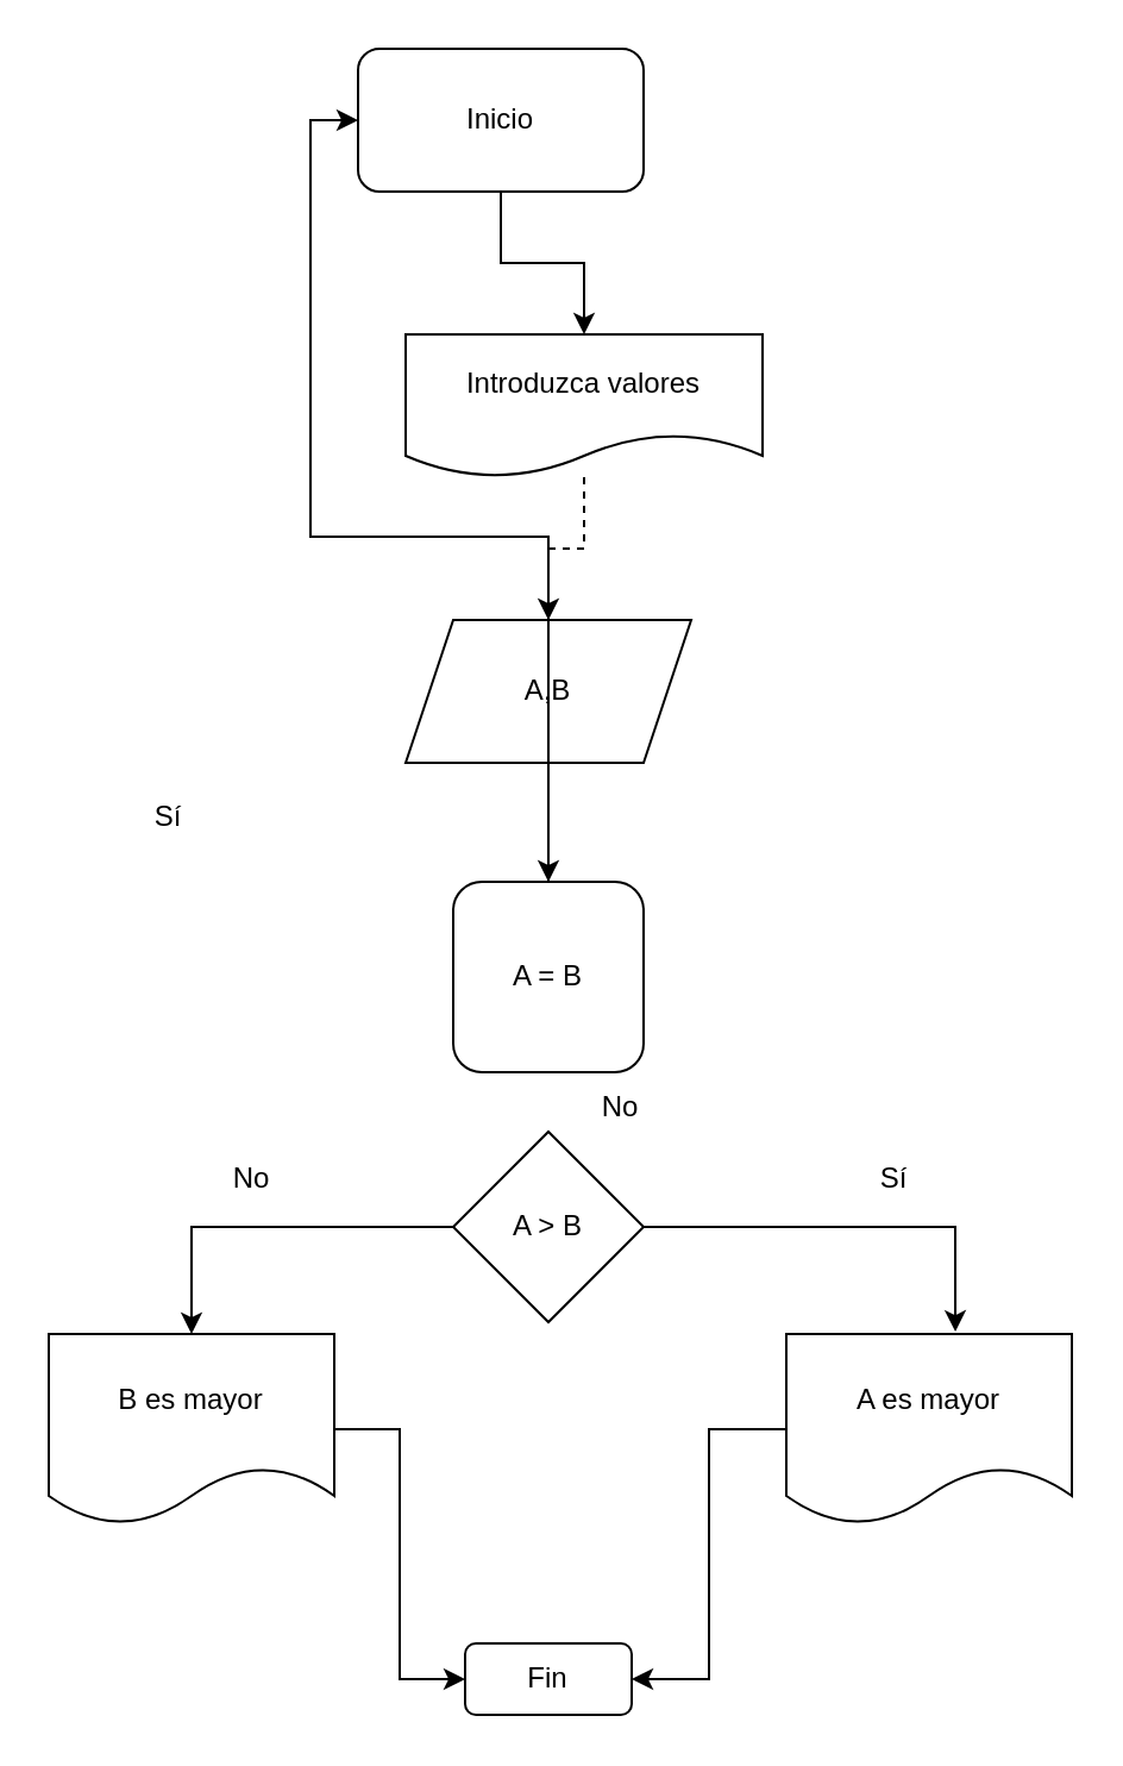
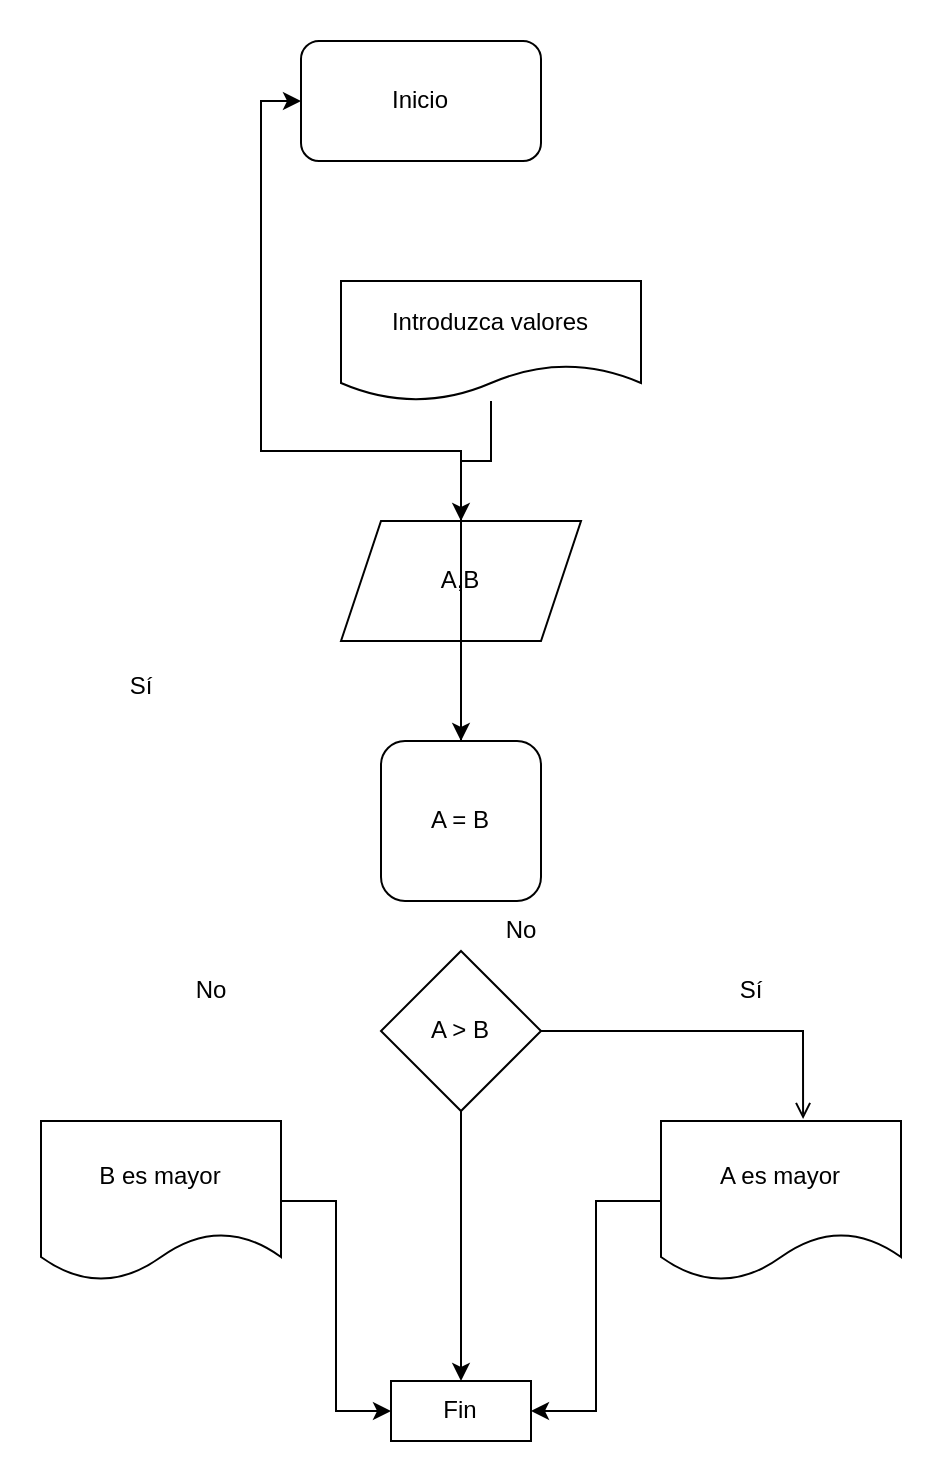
- <mxCell id="8" style="edgeStyle=orthogonalEdgeStyle;rounded=0;orthogonalLoop=1;jettySize=auto;html=1;" edge="1" parent="1" source="9" target="3"><mxGeometry relative="1" as="geometry" /></mxCell>
- <mxCell id="2" style="edgeStyle=orthogonalEdgeStyle;rounded=0;orthogonalLoop=1;jettySize=auto;html=1;entryX=0.5;entryY=0;entryDx=0;entryDy=0;dashed=1;" edge="1" parent="1" source="3" target="5"><mxGeometry relative="1" as="geometry" /></mxCell>
+ <mxCell id="2" style="edgeStyle=orthogonalEdgeStyle;rounded=0;orthogonalLoop=1;jettySize=auto;html=1;entryX=0.5;entryY=0;entryDx=0;entryDy=0;" edge="1" parent="1" source="3" target="5"><mxGeometry relative="1" as="geometry" /></mxCell>
- <mxCell id="10" style="edgeStyle=orthogonalEdgeStyle;rounded=0;orthogonalLoop=1;jettySize=auto;html=1;entryX=0.5;entryY=0;entryDx=0;entryDy=0;" edge="1" parent="1" source="11" target="15"><mxGeometry relative="1" as="geometry" /></mxCell>
+ <mxCell id="10" style="edgeStyle=orthogonalEdgeStyle;rounded=0;orthogonalLoop=1;jettySize=auto;html=1;" edge="1" parent="1" source="11" target="21"><mxGeometry relative="1" as="geometry" /></mxCell>
- <mxCell id="16" style="edgeStyle=orthogonalEdgeStyle;rounded=0;orthogonalLoop=1;jettySize=auto;html=1;entryX=0.592;entryY=-0.012;entryDx=0;entryDy=0;entryPerimeter=0;" edge="1" parent="1" source="11" target="13"><mxGeometry relative="1" as="geometry" /></mxCell>
+ <mxCell id="16" style="edgeStyle=orthogonalEdgeStyle;rounded=0;orthogonalLoop=1;jettySize=auto;html=1;entryX=0.592;entryY=-0.012;entryDx=0;entryDy=0;entryPerimeter=0;endArrow=open;" edge="1" parent="1" source="11" target="13"><mxGeometry relative="1" as="geometry" /></mxCell>
- <mxCell id="21" value="Fin" style="rounded=1;whiteSpace=wrap;html=1;" vertex="1" parent="1"><mxGeometry x="195" y="690" width="70" height="30" as="geometry" /></mxCell>
+ <mxCell id="21" value="Fin" style="whiteSpace=wrap;html=1;rounded=0;" vertex="1" parent="1"><mxGeometry x="195" y="690" width="70" height="30" as="geometry" /></mxCell>
